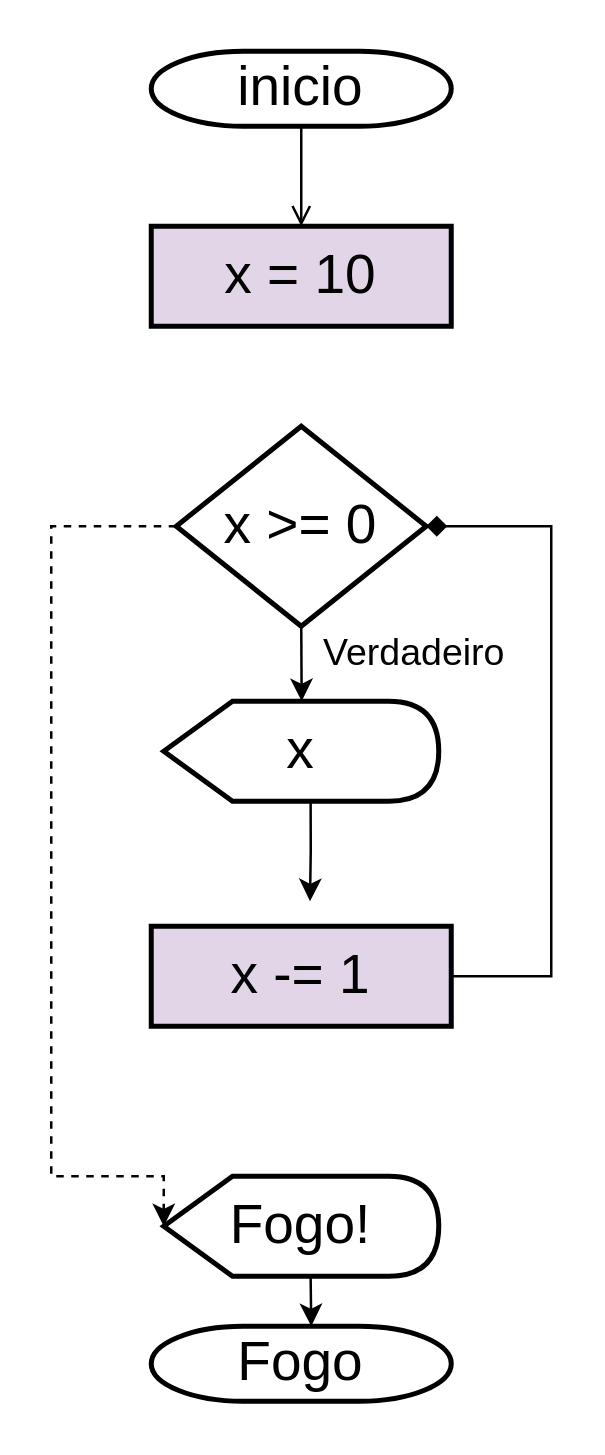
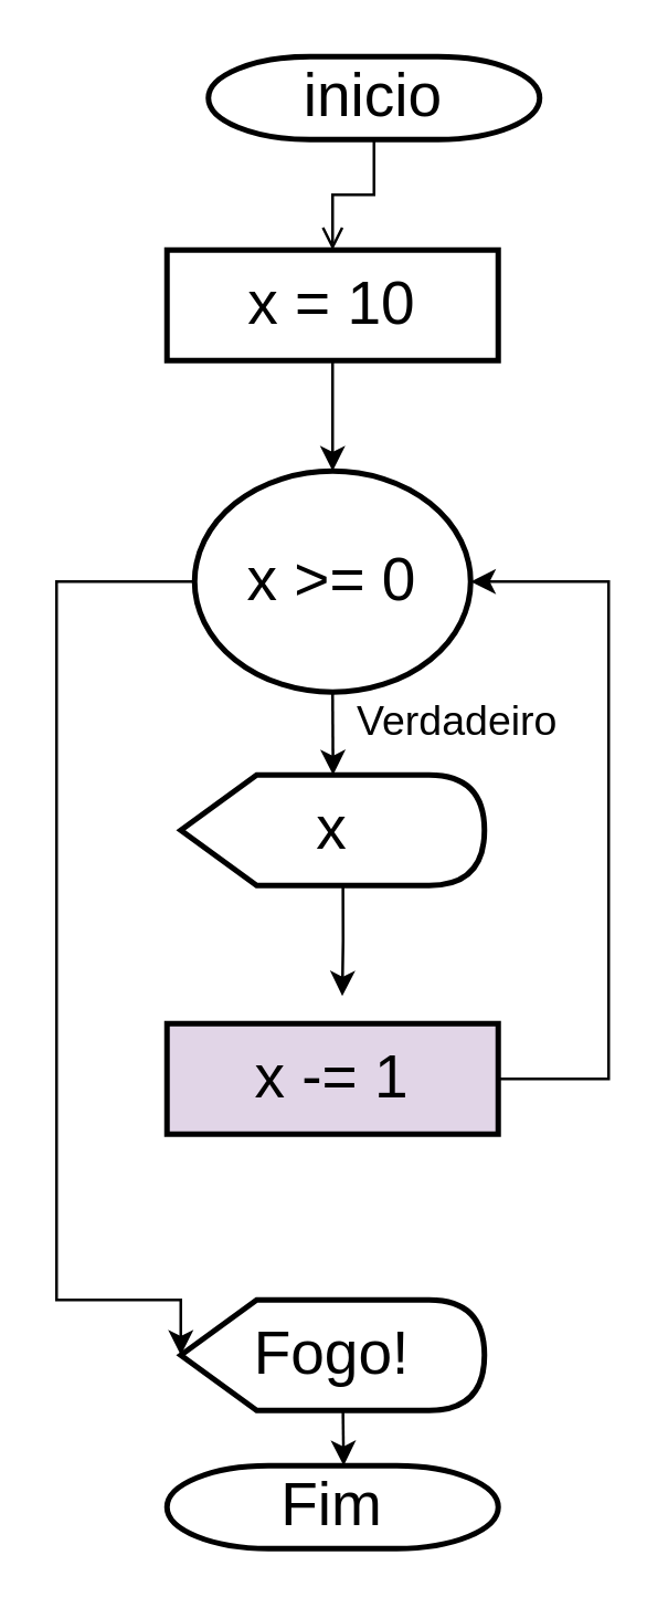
- <mxCell id="3" value="inicio" style="strokeWidth=2;html=1;shape=mxgraph.flowchart.terminator;whiteSpace=wrap;fontSize=22;" vertex="1" parent="1"><mxGeometry x="60" y="20" width="120" height="30" as="geometry" /></mxCell>
+ <mxCell id="3" value="inicio" style="strokeWidth=2;html=1;shape=mxgraph.flowchart.terminator;whiteSpace=wrap;fontSize=22;" vertex="1" parent="1"><mxGeometry x="75" y="20" width="120" height="30" as="geometry" /></mxCell>
- <mxCell id="5" value="x = 10" style="rounded=0;whiteSpace=wrap;html=1;strokeWidth=2;fontSize=22;fillColor=#e1d5e7;" vertex="1" parent="1"><mxGeometry x="60" y="90" width="120" height="40" as="geometry" /></mxCell>
+ <mxCell id="5" value="x = 10" style="rounded=0;whiteSpace=wrap;html=1;strokeWidth=2;fontSize=22;" vertex="1" parent="1"><mxGeometry x="60" y="90" width="120" height="40" as="geometry" /></mxCell>
+ <mxCell id="4" style="edgeStyle=orthogonalEdgeStyle;rounded=0;orthogonalLoop=1;jettySize=auto;html=1;exitX=0.5;exitY=1;exitDx=0;exitDy=0;entryX=0.5;entryY=0;entryDx=0;entryDy=0;" edge="1" parent="1" source="5" target="8"><mxGeometry relative="1" as="geometry" /></mxCell>
- <mxCell id="8" value="x &amp;gt;= 0" style="rhombus;whiteSpace=wrap;html=1;strokeWidth=2;fontSize=22;" vertex="1" parent="1"><mxGeometry x="70" y="170" width="100" height="80" as="geometry" /></mxCell>
+ <mxCell id="8" value="x &amp;gt;= 0" style="ellipse;whiteSpace=wrap;html=1;strokeWidth=2;fontSize=22;" vertex="1" parent="1"><mxGeometry x="70" y="170" width="100" height="80" as="geometry" /></mxCell>
- <mxCell id="11" style="edgeStyle=orthogonalEdgeStyle;rounded=0;orthogonalLoop=1;jettySize=auto;html=1;exitX=1;exitY=0.5;exitDx=0;exitDy=0;entryX=1;entryY=0.5;entryDx=0;entryDy=0;endArrow=diamond;" edge="1" parent="1" source="12" target="8"><mxGeometry relative="1" as="geometry"><Array as="points"><mxPoint x="220" y="390" /><mxPoint x="220" y="210" /></Array></mxGeometry></mxCell>
+ <mxCell id="11" style="edgeStyle=orthogonalEdgeStyle;rounded=0;orthogonalLoop=1;jettySize=auto;html=1;exitX=1;exitY=0.5;exitDx=0;exitDy=0;entryX=1;entryY=0.5;entryDx=0;entryDy=0;" edge="1" parent="1" source="12" target="8"><mxGeometry relative="1" as="geometry"><Array as="points"><mxPoint x="220" y="390" /><mxPoint x="220" y="210" /></Array></mxGeometry></mxCell>
- <mxCell id="7" style="edgeStyle=orthogonalEdgeStyle;rounded=0;orthogonalLoop=1;jettySize=auto;html=1;exitX=0;exitY=0.5;exitDx=0;exitDy=0;entryX=0;entryY=0.5;entryDx=0;entryDy=0;entryPerimeter=0;dashed=1;" edge="1" parent="1" source="8" target="15"><mxGeometry relative="1" as="geometry"><Array as="points"><mxPoint x="20" y="210" /><mxPoint x="20" y="470" /></Array></mxGeometry></mxCell>
+ <mxCell id="7" style="edgeStyle=orthogonalEdgeStyle;rounded=0;orthogonalLoop=1;jettySize=auto;html=1;exitX=0;exitY=0.5;exitDx=0;exitDy=0;entryX=0;entryY=0.5;entryDx=0;entryDy=0;entryPerimeter=0;" edge="1" parent="1" source="8" target="15"><mxGeometry relative="1" as="geometry"><Array as="points"><mxPoint x="20" y="210" /><mxPoint x="20" y="470" /></Array></mxGeometry></mxCell>
- <mxCell id="16" value="Fogo" style="strokeWidth=2;html=1;shape=mxgraph.flowchart.terminator;whiteSpace=wrap;fontSize=22;" vertex="1" parent="1"><mxGeometry x="60" y="530" width="120" height="30" as="geometry" /></mxCell>
+ <mxCell id="16" value="Fim" style="strokeWidth=2;html=1;shape=mxgraph.flowchart.terminator;whiteSpace=wrap;fontSize=22;" vertex="1" parent="1"><mxGeometry x="60" y="530" width="120" height="30" as="geometry" /></mxCell>
